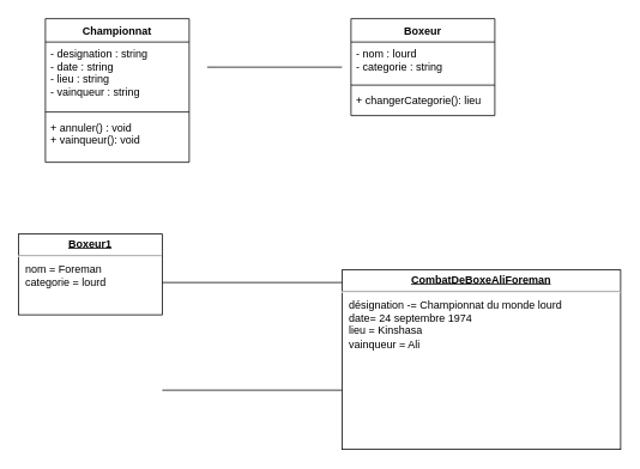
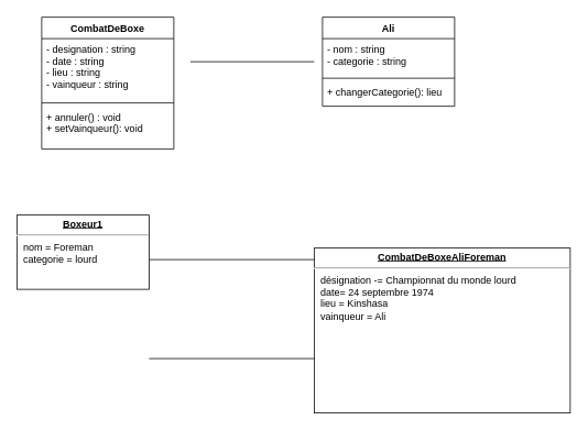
- <mxCell id="2" value="Championnat" style="swimlane;fontStyle=1;align=center;verticalAlign=top;childLayout=stackLayout;horizontal=1;startSize=26;horizontalStack=0;resizeParent=1;resizeParentMax=0;resizeLast=0;collapsible=1;marginBottom=0;" vertex="1" parent="1"><mxGeometry x="50" y="20" width="160" height="160" as="geometry" /></mxCell>
+ <mxCell id="2" value="CombatDeBoxe" style="swimlane;fontStyle=1;align=center;verticalAlign=top;childLayout=stackLayout;horizontal=1;startSize=26;horizontalStack=0;resizeParent=1;resizeParentMax=0;resizeLast=0;collapsible=1;marginBottom=0;" vertex="1" parent="1"><mxGeometry x="50" y="20" width="160" height="160" as="geometry" /></mxCell>
- <mxCell id="6" value="Boxeur" style="swimlane;fontStyle=1;align=center;verticalAlign=top;childLayout=stackLayout;horizontal=1;startSize=26;horizontalStack=0;resizeParent=1;resizeParentMax=0;resizeLast=0;collapsible=1;marginBottom=0;" vertex="1" parent="1"><mxGeometry x="390" y="20" width="160" height="108" as="geometry" /></mxCell>
+ <mxCell id="6" value="Ali" style="swimlane;fontStyle=1;align=center;verticalAlign=top;childLayout=stackLayout;horizontal=1;startSize=26;horizontalStack=0;resizeParent=1;resizeParentMax=0;resizeLast=0;collapsible=1;marginBottom=0;" vertex="1" parent="1"><mxGeometry x="390" y="20" width="160" height="108" as="geometry" /></mxCell>
- <mxCell id="7" value="- nom : lourd&#10;- categorie : string" style="text;strokeColor=none;fillColor=none;align=left;verticalAlign=top;spacingLeft=4;spacingRight=4;overflow=hidden;rotatable=0;points=[[0,0.5],[1,0.5]];portConstraint=eastwest;" vertex="1" parent="6"><mxGeometry y="26" width="160" height="44" as="geometry" /></mxCell>
+ <mxCell id="7" value="- nom : string&#10;- categorie : string" style="text;strokeColor=none;fillColor=none;align=left;verticalAlign=top;spacingLeft=4;spacingRight=4;overflow=hidden;rotatable=0;points=[[0,0.5],[1,0.5]];portConstraint=eastwest;" vertex="1" parent="6"><mxGeometry y="26" width="160" height="44" as="geometry" /></mxCell>
- <mxCell id="5" value="+ annuler() : void&#10;+ vainqueur(): void" style="text;strokeColor=none;fillColor=none;align=left;verticalAlign=top;spacingLeft=4;spacingRight=4;overflow=hidden;rotatable=0;points=[[0,0.5],[1,0.5]];portConstraint=eastwest;" vertex="1" parent="2"><mxGeometry y="108" width="160" height="52" as="geometry" /></mxCell>
+ <mxCell id="5" value="+ annuler() : void&#10;+ setVainqueur(): void" style="text;strokeColor=none;fillColor=none;align=left;verticalAlign=top;spacingLeft=4;spacingRight=4;overflow=hidden;rotatable=0;points=[[0,0.5],[1,0.5]];portConstraint=eastwest;" vertex="1" parent="2"><mxGeometry y="108" width="160" height="52" as="geometry" /></mxCell>
